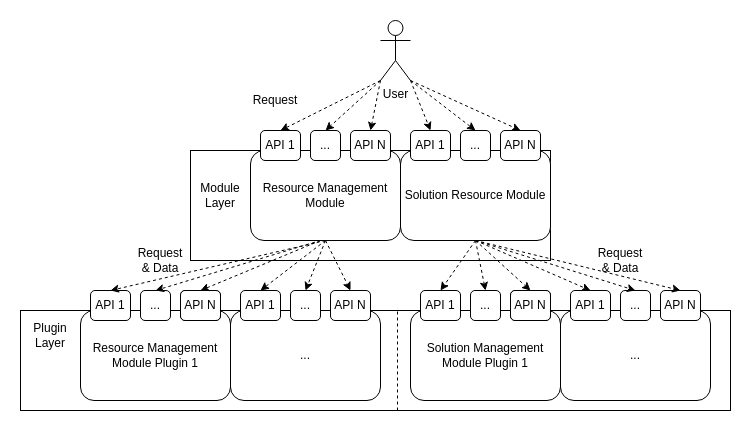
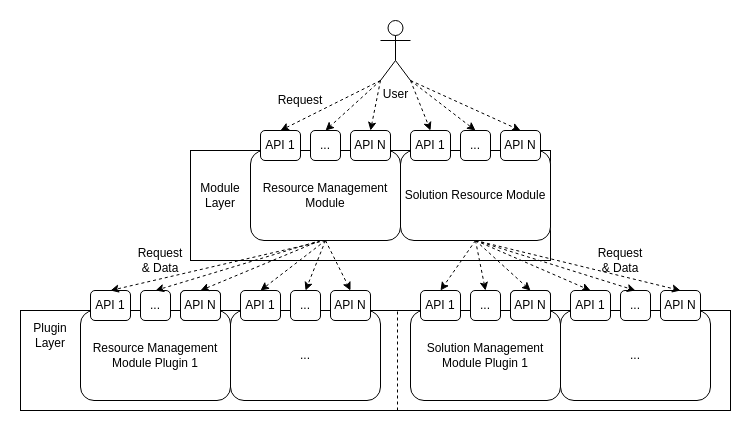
- <mxCell id="52" value="Request" style="text;html=1;strokeColor=none;fillColor=none;align=center;verticalAlign=middle;whiteSpace=wrap;rounded=0;" vertex="1" parent="1"><mxGeometry x="255" y="90" width="40" height="20" as="geometry" /></mxCell>
+ <mxCell id="52" value="Request" style="text;html=1;strokeColor=none;fillColor=none;align=center;verticalAlign=middle;whiteSpace=wrap;rounded=0;" vertex="1" parent="1"><mxGeometry x="280" y="90" width="40" height="20" as="geometry" /></mxCell>
